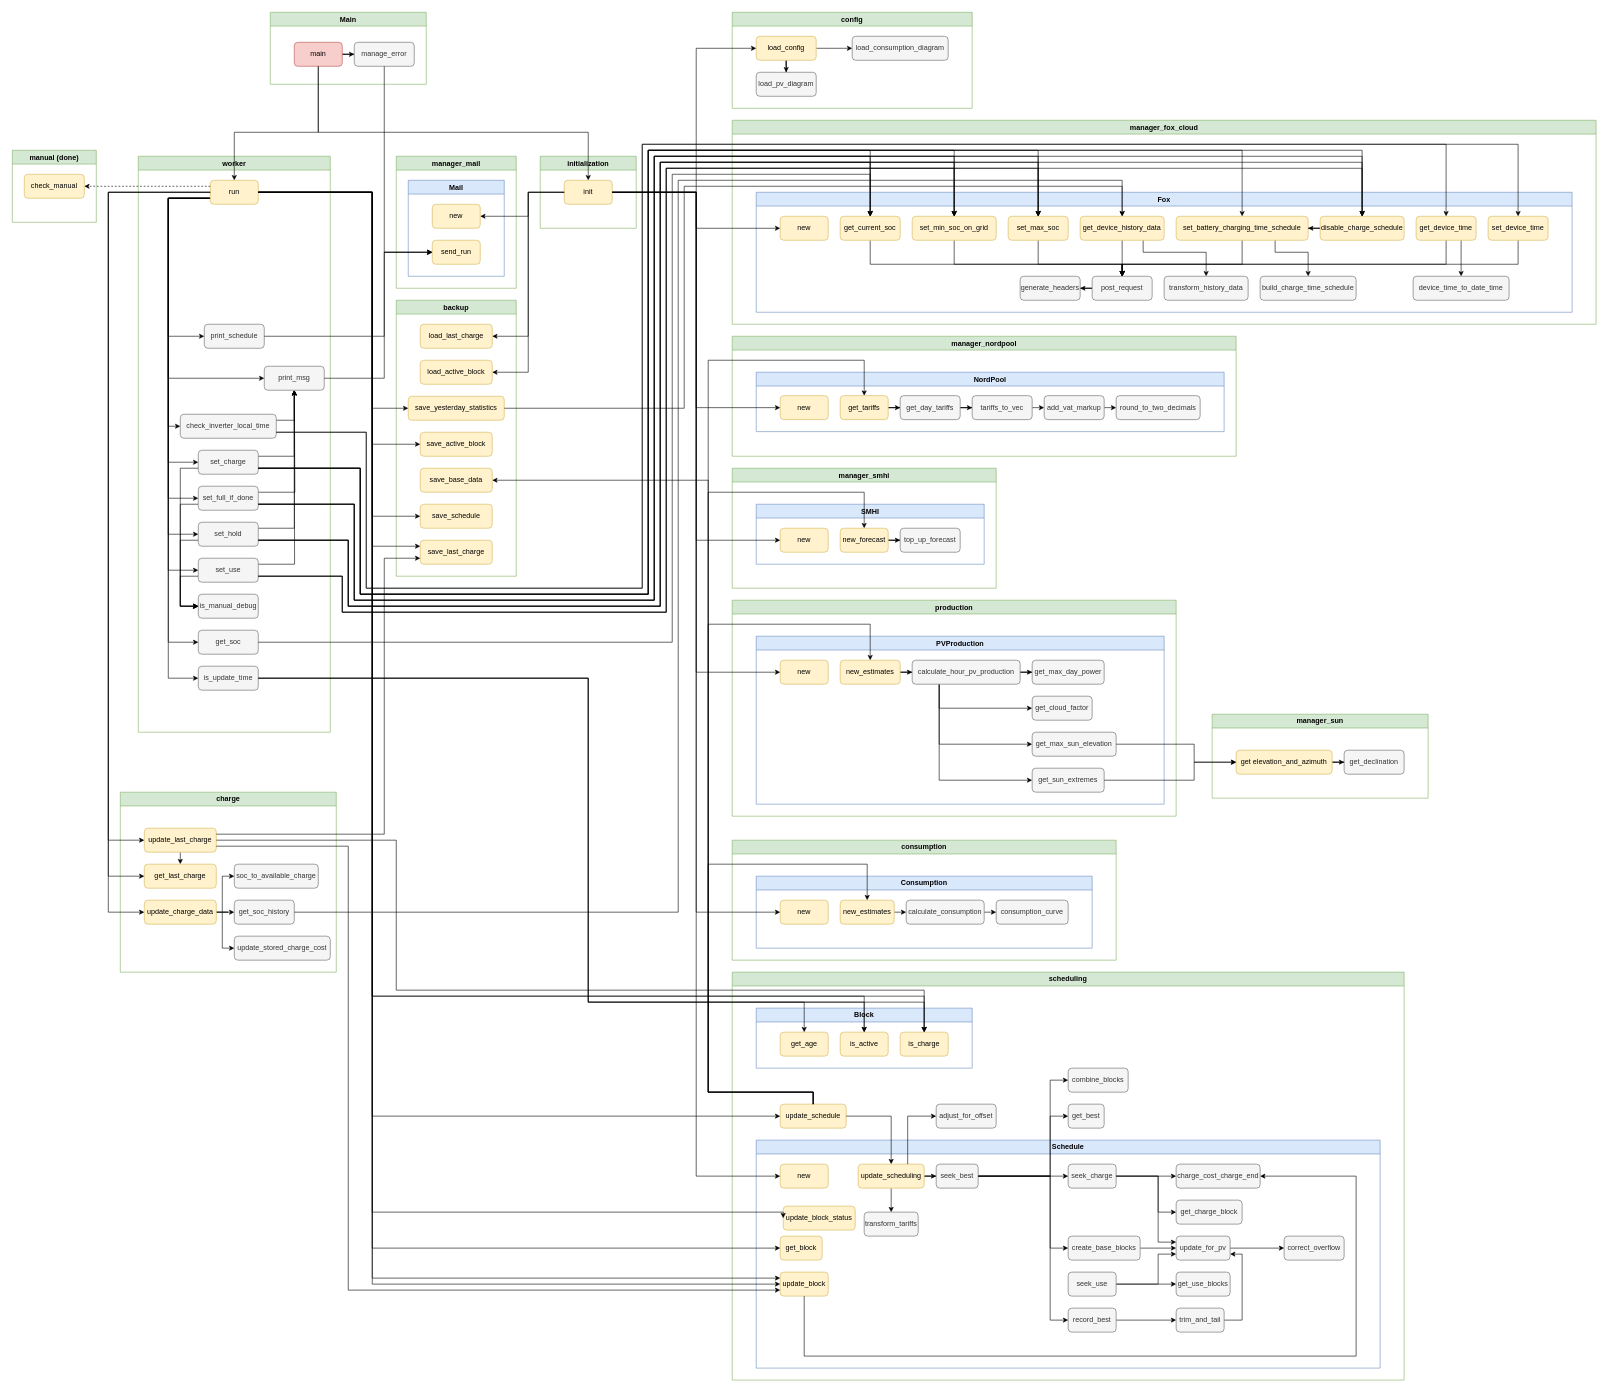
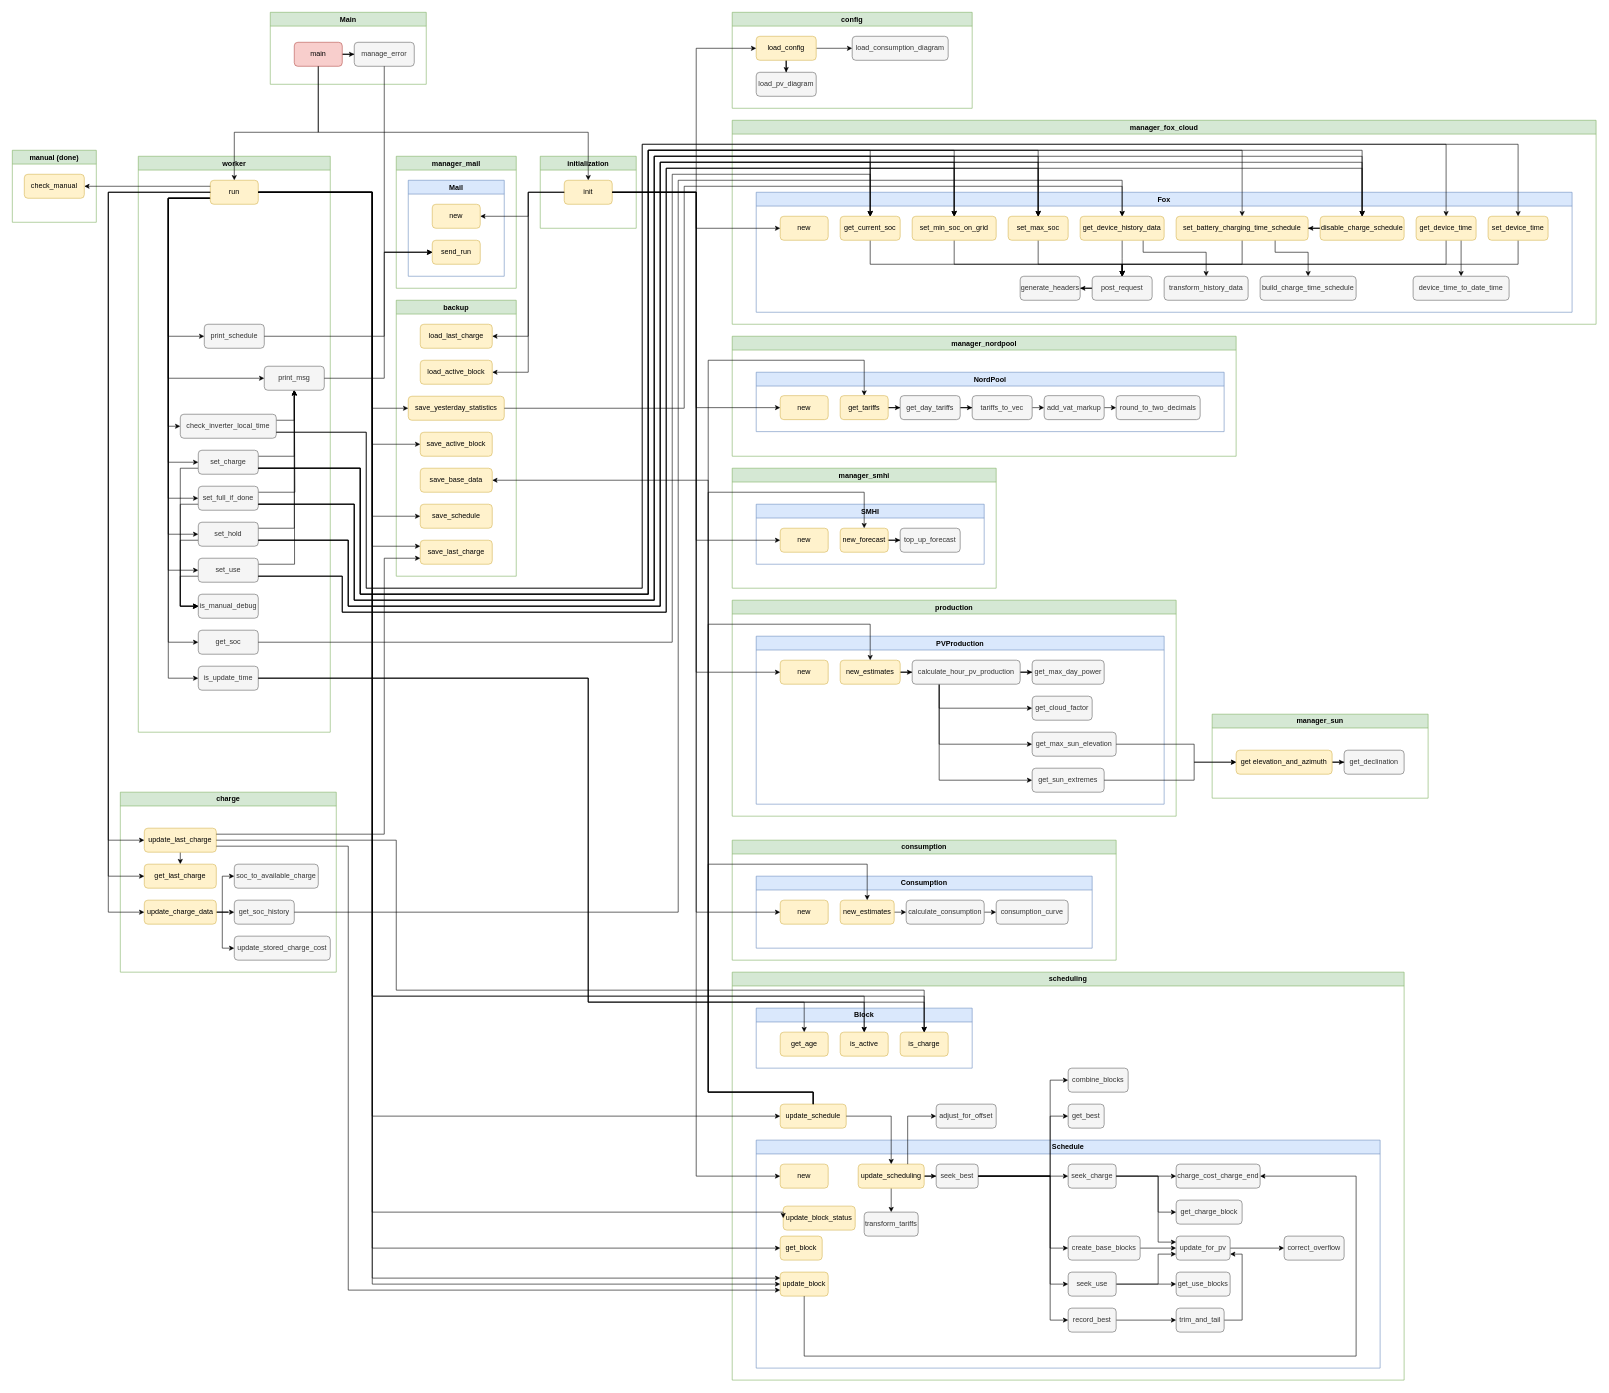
- <mxCell id="188" style="edgeStyle=orthogonalEdgeStyle;rounded=0;orthogonalLoop=1;jettySize=auto;html=1;entryX=1;entryY=0.5;entryDx=0;entryDy=0;exitX=0;exitY=0.25;exitDx=0;exitDy=0;dashed=1;" parent="1" source="150" target="187" edge="1"><mxGeometry relative="1" as="geometry" /></mxCell>
+ <mxCell id="188" style="edgeStyle=orthogonalEdgeStyle;rounded=0;orthogonalLoop=1;jettySize=auto;html=1;entryX=1;entryY=0.5;entryDx=0;entryDy=0;exitX=0;exitY=0.25;exitDx=0;exitDy=0;" parent="1" source="150" target="187" edge="1"><mxGeometry relative="1" as="geometry" /></mxCell>
+ <mxCell id="117" style="edgeStyle=orthogonalEdgeStyle;rounded=0;orthogonalLoop=1;jettySize=auto;html=1;entryX=0;entryY=0.5;entryDx=0;entryDy=0;" parent="93" source="101" target="106" edge="1"><mxGeometry relative="1" as="geometry"><Array as="points"><mxPoint x="490" y="60" /><mxPoint x="490" y="240" /></Array></mxGeometry></mxCell>
